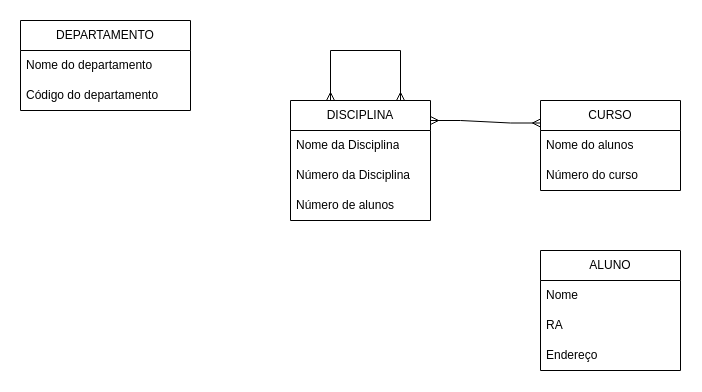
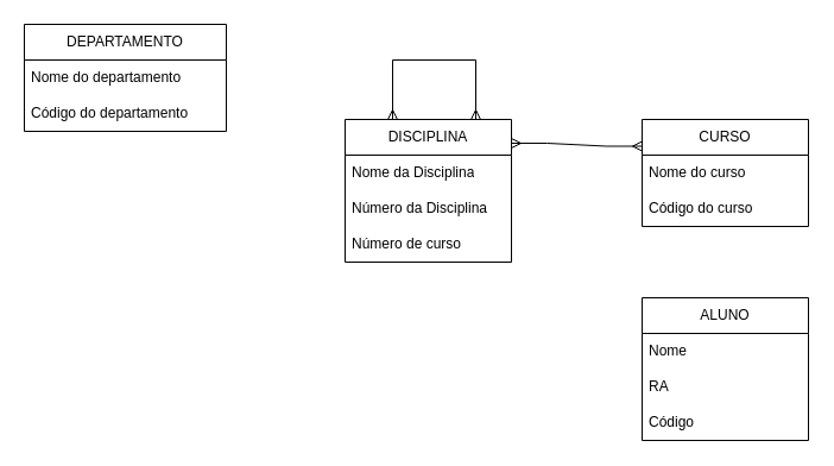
- <mxCell id="7" value="Nome do alunos" style="text;strokeColor=none;fillColor=none;align=left;verticalAlign=middle;spacingLeft=4;spacingRight=4;overflow=hidden;points=[[0,0.5],[1,0.5]];portConstraint=eastwest;rotatable=0;whiteSpace=wrap;html=1;" vertex="1" parent="6"><mxGeometry y="30" width="140" height="30" as="geometry" /></mxCell>
+ <mxCell id="7" value="Nome do curso" style="text;strokeColor=none;fillColor=none;align=left;verticalAlign=middle;spacingLeft=4;spacingRight=4;overflow=hidden;points=[[0,0.5],[1,0.5]];portConstraint=eastwest;rotatable=0;whiteSpace=wrap;html=1;" vertex="1" parent="6"><mxGeometry y="30" width="140" height="30" as="geometry" /></mxCell>
- <mxCell id="8" value="Número do curso" style="text;strokeColor=none;fillColor=none;align=left;verticalAlign=middle;spacingLeft=4;spacingRight=4;overflow=hidden;points=[[0,0.5],[1,0.5]];portConstraint=eastwest;rotatable=0;whiteSpace=wrap;html=1;" vertex="1" parent="6"><mxGeometry y="60" width="140" height="30" as="geometry" /></mxCell>
+ <mxCell id="8" value="Código do curso" style="text;strokeColor=none;fillColor=none;align=left;verticalAlign=middle;spacingLeft=4;spacingRight=4;overflow=hidden;points=[[0,0.5],[1,0.5]];portConstraint=eastwest;rotatable=0;whiteSpace=wrap;html=1;" vertex="1" parent="6"><mxGeometry y="60" width="140" height="30" as="geometry" /></mxCell>
- <mxCell id="12" value="Número de alunos" style="text;strokeColor=none;fillColor=none;align=left;verticalAlign=middle;spacingLeft=4;spacingRight=4;overflow=hidden;points=[[0,0.5],[1,0.5]];portConstraint=eastwest;rotatable=0;whiteSpace=wrap;html=1;" vertex="1" parent="9"><mxGeometry y="90" width="140" height="30" as="geometry" /></mxCell>
+ <mxCell id="12" value="Número de curso" style="text;strokeColor=none;fillColor=none;align=left;verticalAlign=middle;spacingLeft=4;spacingRight=4;overflow=hidden;points=[[0,0.5],[1,0.5]];portConstraint=eastwest;rotatable=0;whiteSpace=wrap;html=1;" vertex="1" parent="9"><mxGeometry y="90" width="140" height="30" as="geometry" /></mxCell>
- <mxCell id="5" value="Endereço" style="text;strokeColor=none;fillColor=none;align=left;verticalAlign=middle;spacingLeft=4;spacingRight=4;overflow=hidden;points=[[0,0.5],[1,0.5]];portConstraint=eastwest;rotatable=0;whiteSpace=wrap;html=1;" vertex="1" parent="2"><mxGeometry y="90" width="140" height="30" as="geometry" /></mxCell>
+ <mxCell id="5" value="Código" style="text;strokeColor=none;fillColor=none;align=left;verticalAlign=middle;spacingLeft=4;spacingRight=4;overflow=hidden;points=[[0,0.5],[1,0.5]];portConstraint=eastwest;rotatable=0;whiteSpace=wrap;html=1;" vertex="1" parent="2"><mxGeometry y="90" width="140" height="30" as="geometry" /></mxCell>
